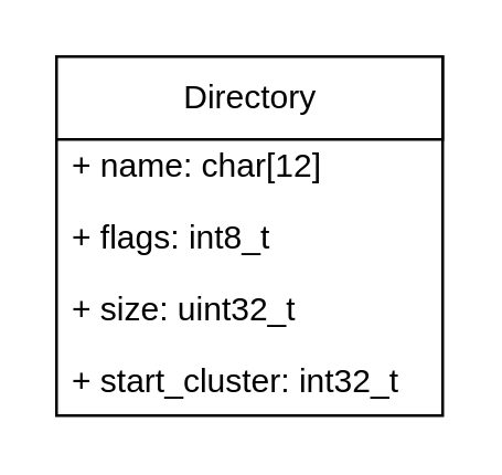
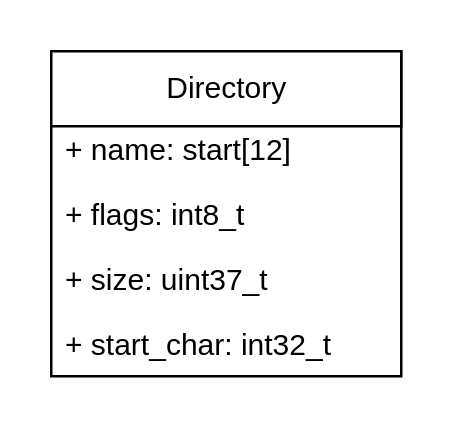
- <mxCell id="3" value="+ name: char[12]" style="text;strokeColor=none;fillColor=none;align=left;verticalAlign=top;spacingLeft=4;spacingRight=4;overflow=hidden;rotatable=0;points=[[0,0.5],[1,0.5]];portConstraint=eastwest;" vertex="1" parent="2"><mxGeometry y="26" width="140" height="26" as="geometry" /></mxCell>
+ <mxCell id="3" value="+ name: start[12]" style="text;strokeColor=none;fillColor=none;align=left;verticalAlign=top;spacingLeft=4;spacingRight=4;overflow=hidden;rotatable=0;points=[[0,0.5],[1,0.5]];portConstraint=eastwest;" vertex="1" parent="2"><mxGeometry y="26" width="140" height="26" as="geometry" /></mxCell>
- <mxCell id="5" value="+ size: uint32_t" style="text;strokeColor=none;fillColor=none;align=left;verticalAlign=top;spacingLeft=4;spacingRight=4;overflow=hidden;rotatable=0;points=[[0,0.5],[1,0.5]];portConstraint=eastwest;" vertex="1" parent="2"><mxGeometry y="78" width="140" height="26" as="geometry" /></mxCell>
+ <mxCell id="5" value="+ size: uint37_t" style="text;strokeColor=none;fillColor=none;align=left;verticalAlign=top;spacingLeft=4;spacingRight=4;overflow=hidden;rotatable=0;points=[[0,0.5],[1,0.5]];portConstraint=eastwest;" vertex="1" parent="2"><mxGeometry y="78" width="140" height="26" as="geometry" /></mxCell>
- <mxCell id="6" value="+ start_cluster: int32_t" style="text;strokeColor=none;fillColor=none;align=left;verticalAlign=top;spacingLeft=4;spacingRight=4;overflow=hidden;rotatable=0;points=[[0,0.5],[1,0.5]];portConstraint=eastwest;" vertex="1" parent="2"><mxGeometry y="104" width="140" height="26" as="geometry" /></mxCell>
+ <mxCell id="6" value="+ start_char: int32_t" style="text;strokeColor=none;fillColor=none;align=left;verticalAlign=top;spacingLeft=4;spacingRight=4;overflow=hidden;rotatable=0;points=[[0,0.5],[1,0.5]];portConstraint=eastwest;" vertex="1" parent="2"><mxGeometry y="104" width="140" height="26" as="geometry" /></mxCell>
